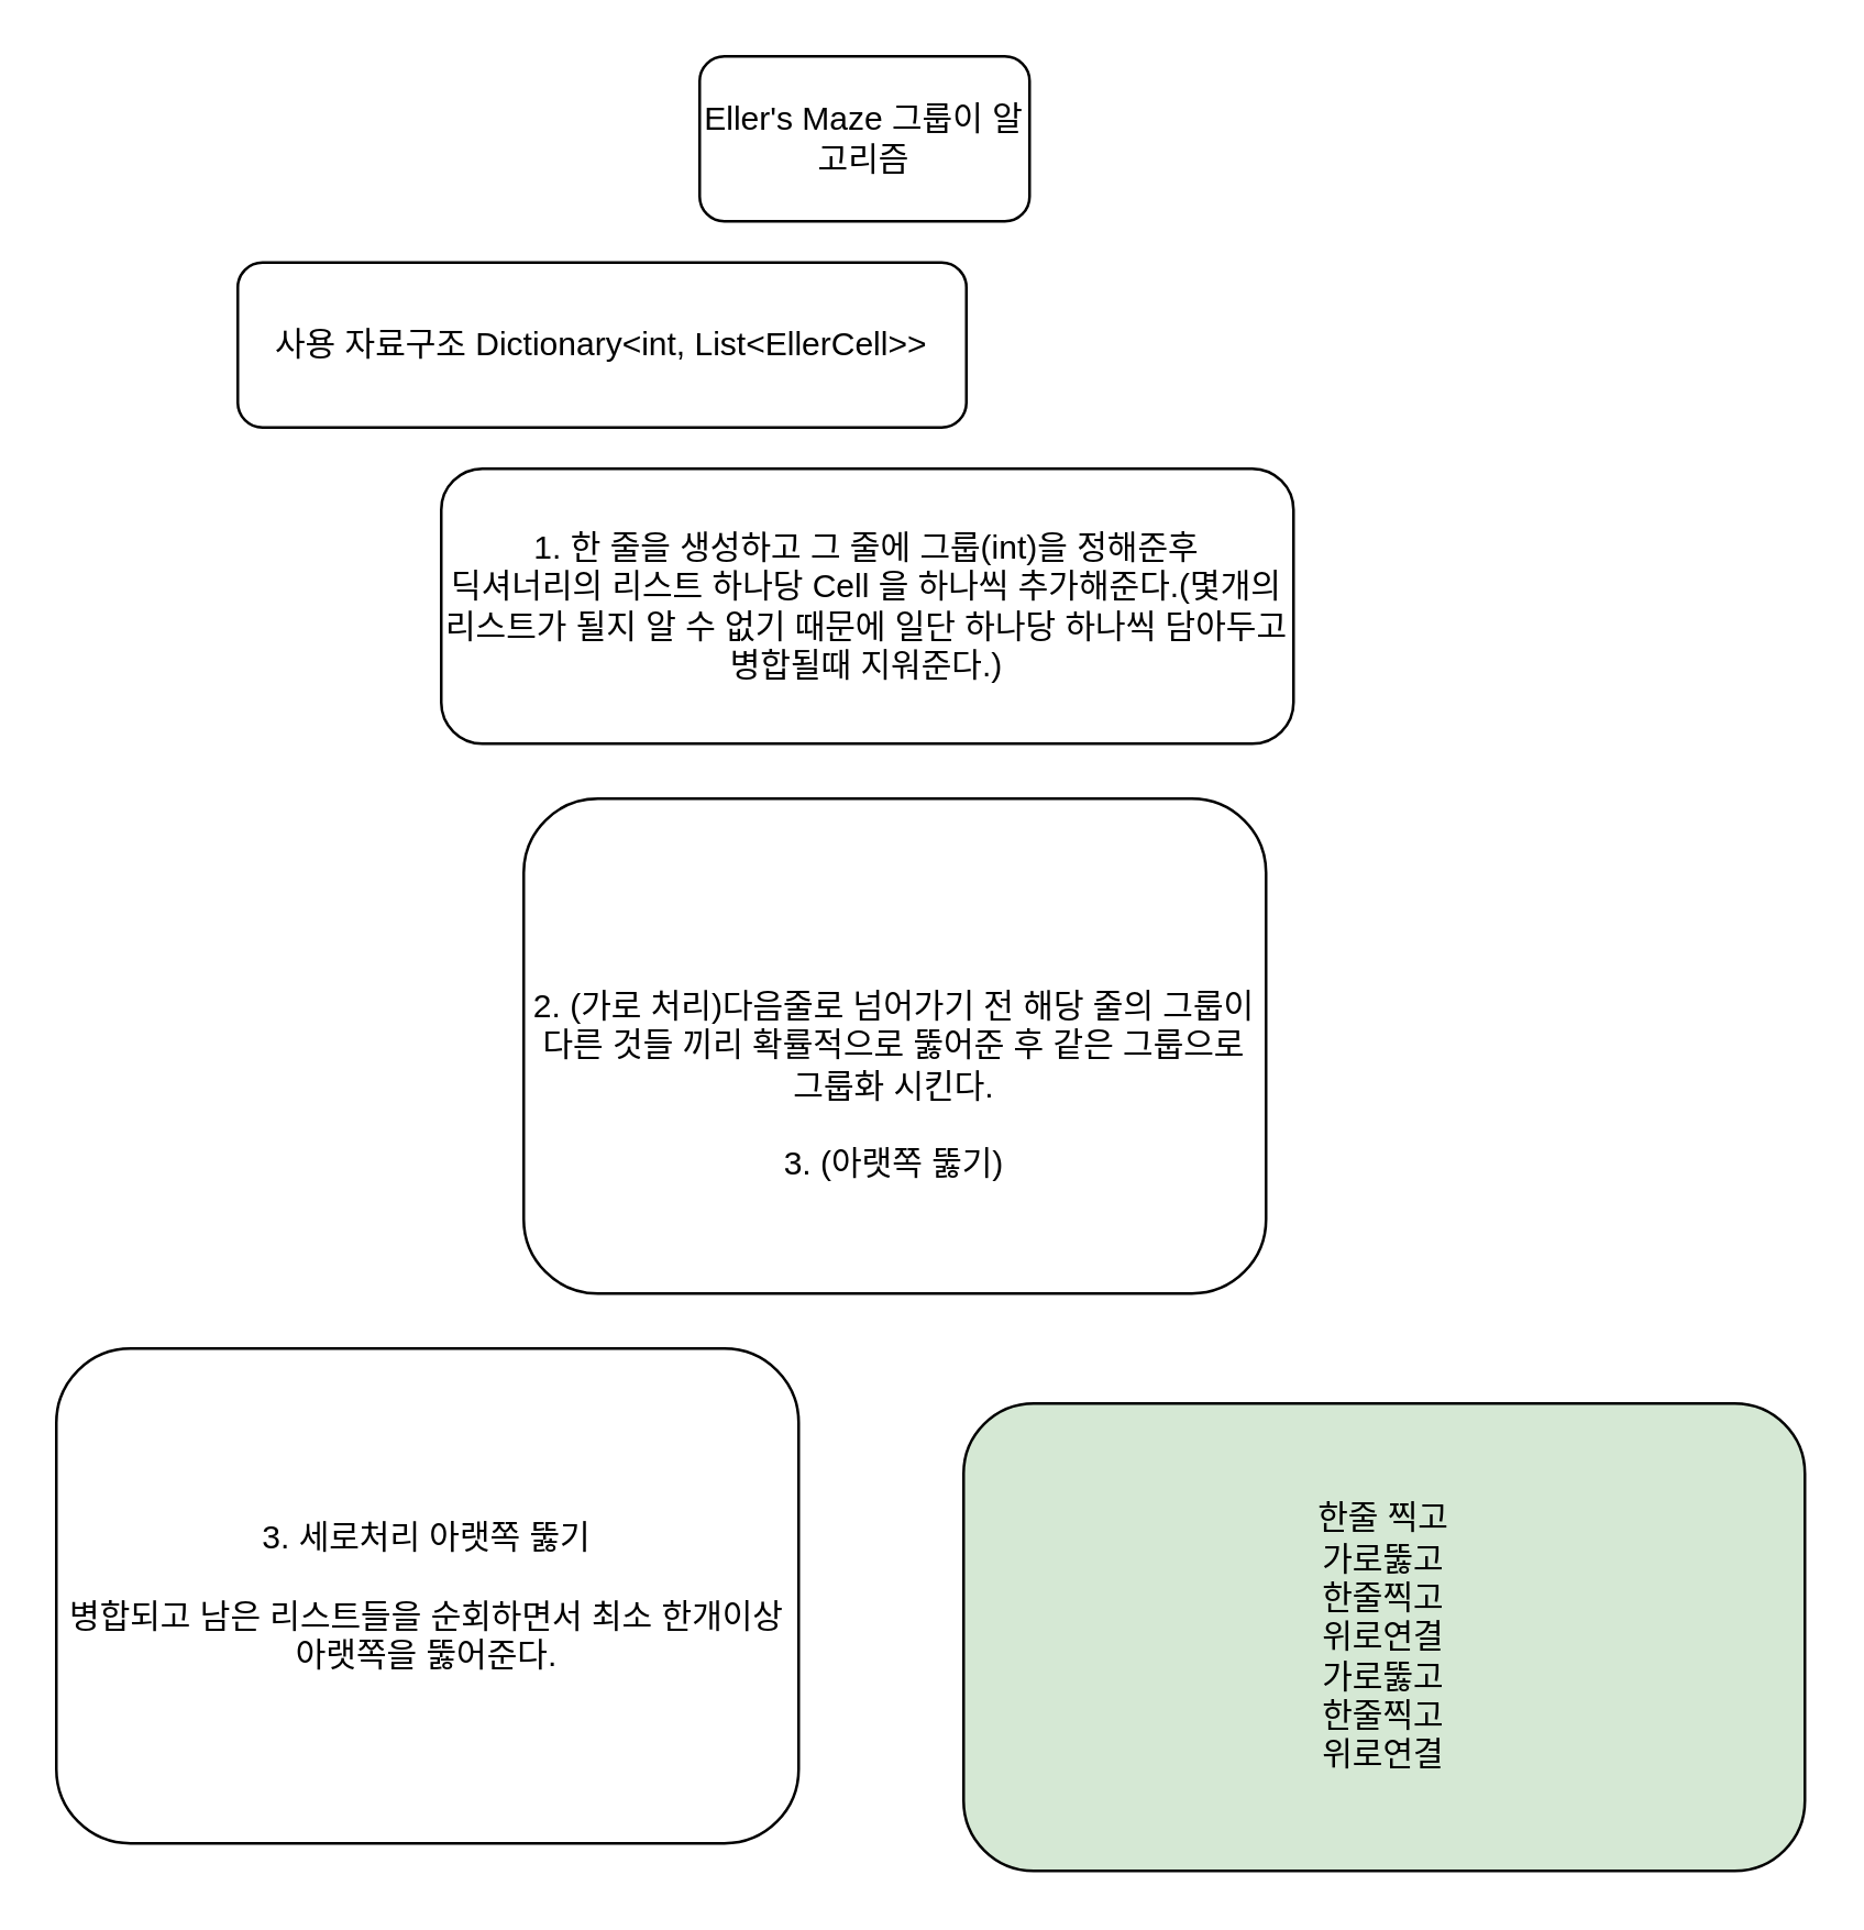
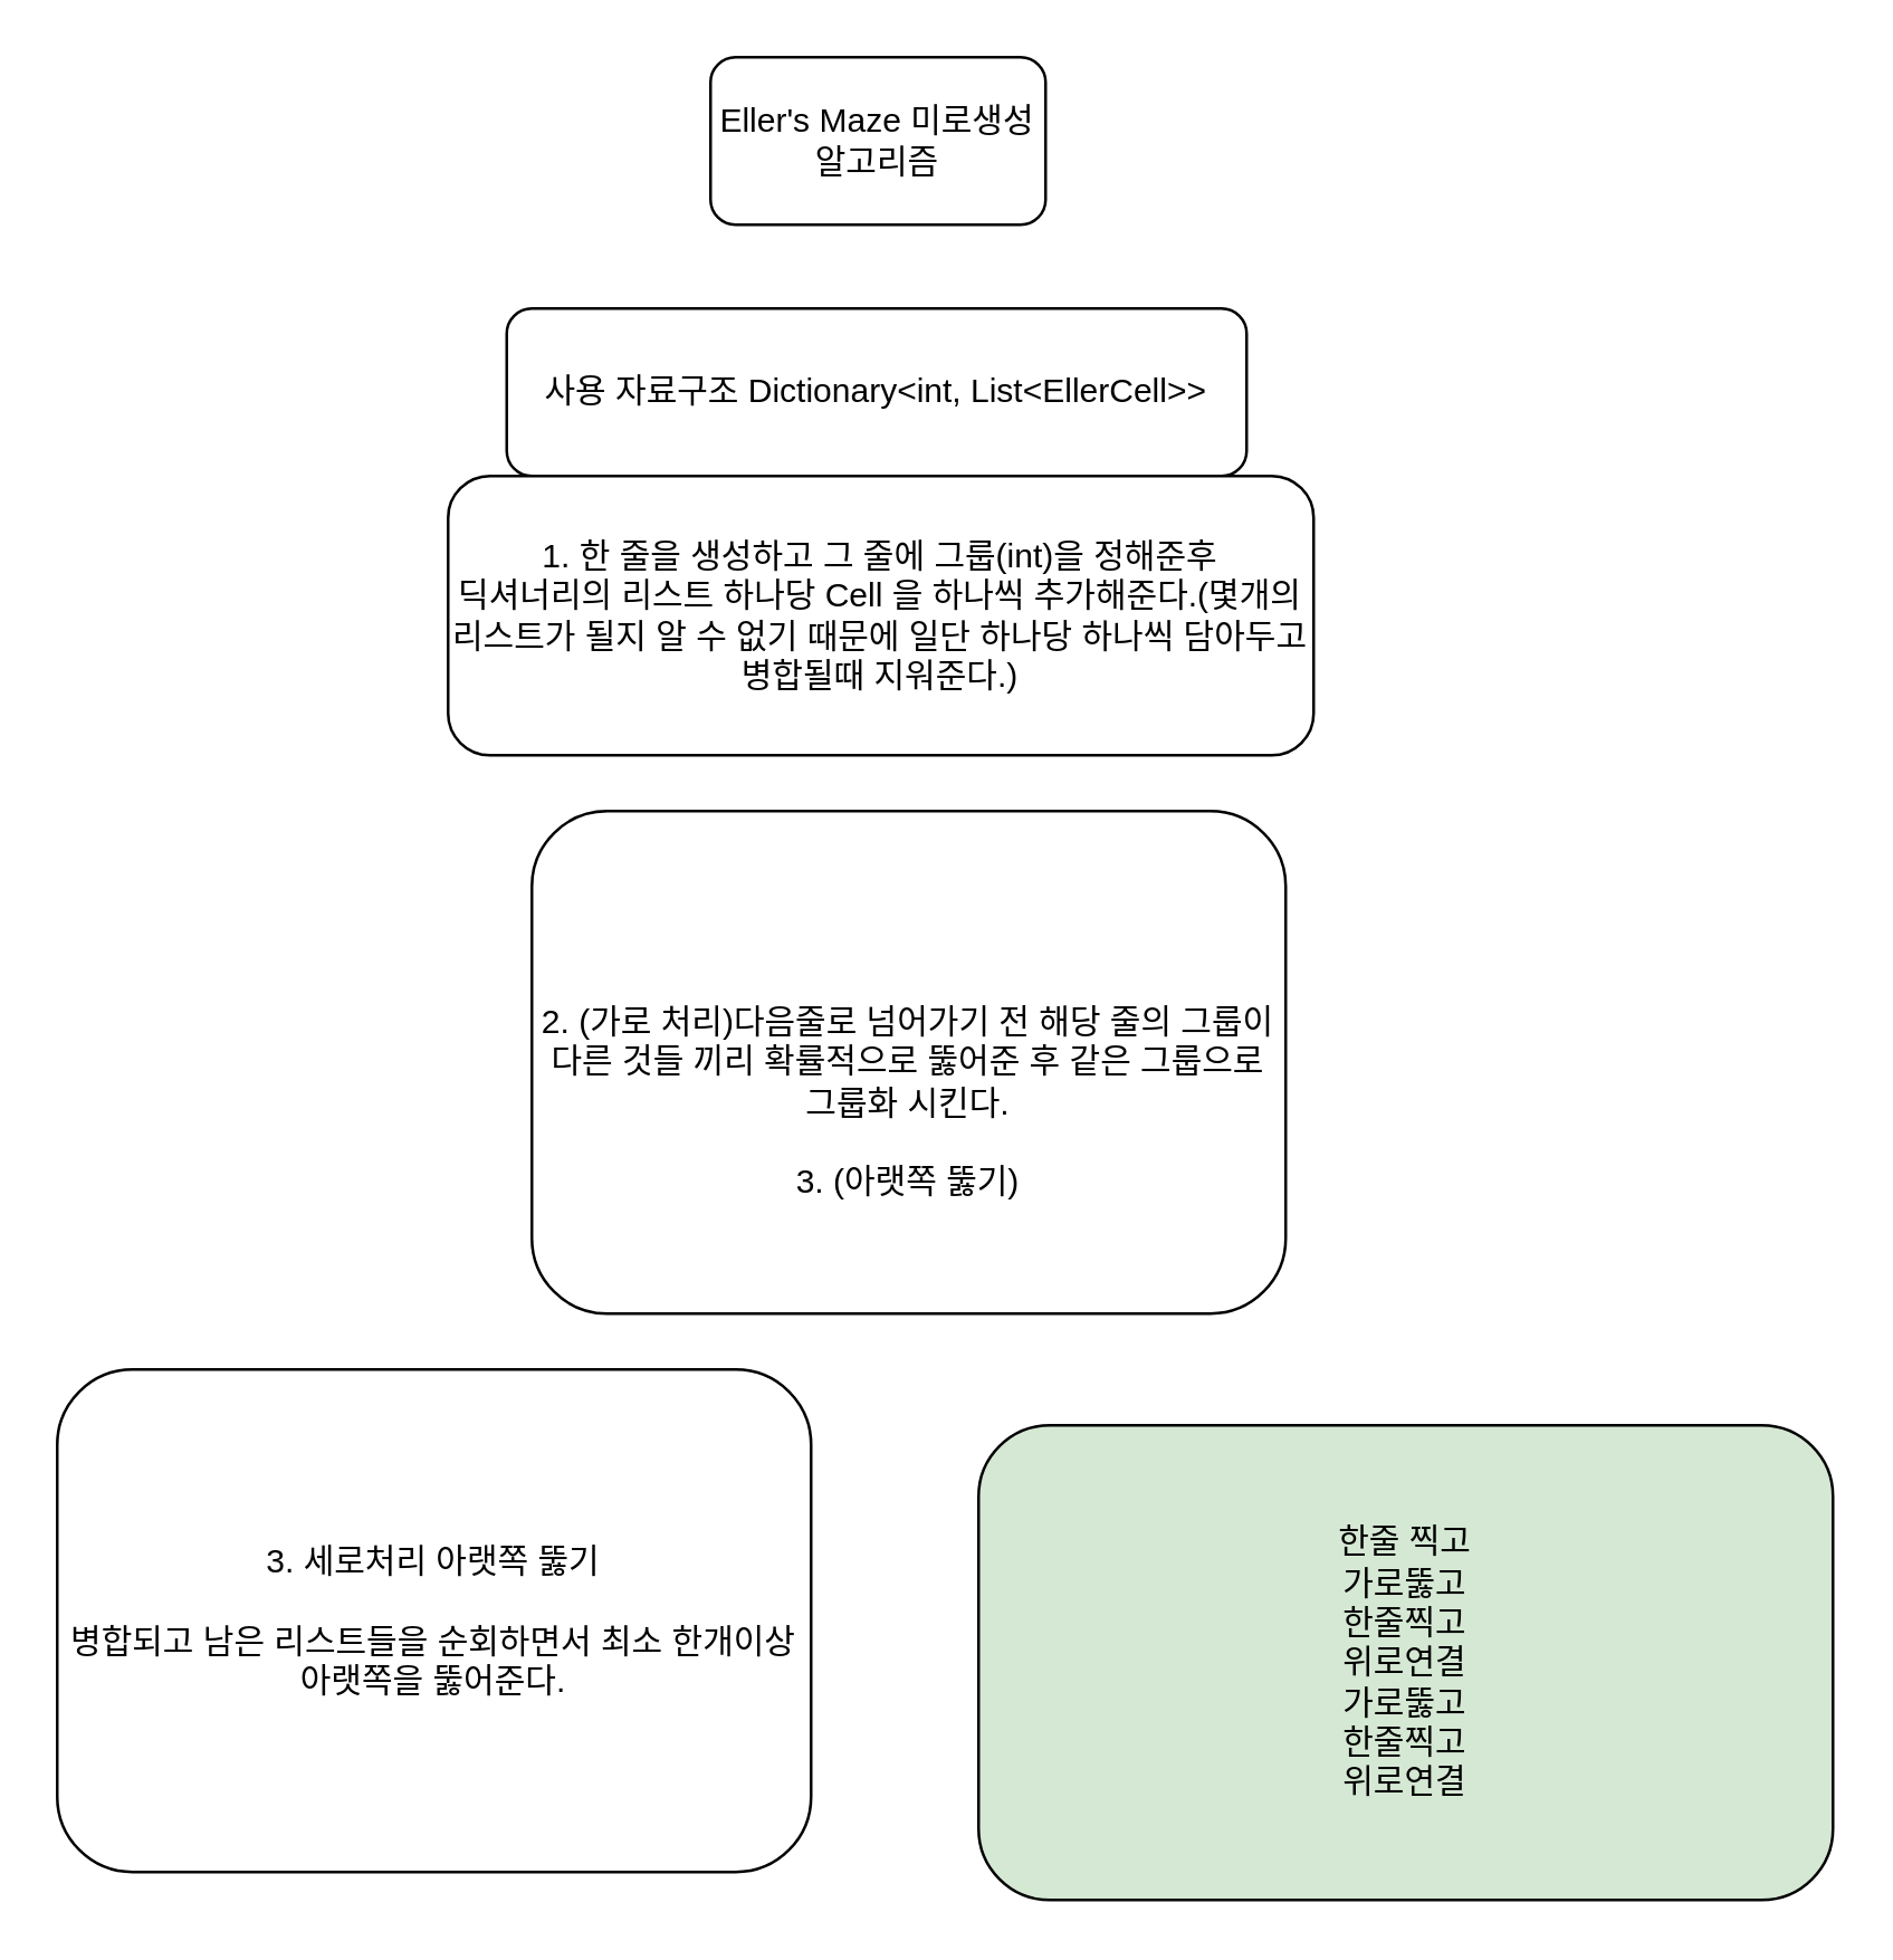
- <mxCell id="2" value="Eller's Maze 그룹이 알고리즘" style="rounded=1;whiteSpace=wrap;html=1;" vertex="1" parent="1"><mxGeometry x="254" y="20" width="120" height="60" as="geometry" /></mxCell>
+ <mxCell id="2" value="Eller's Maze 미로생성 알고리즘" style="rounded=1;whiteSpace=wrap;html=1;" vertex="1" parent="1"><mxGeometry x="254" y="20" width="120" height="60" as="geometry" /></mxCell>
- <mxCell id="4" value="사용 자료구조 Dictionary&amp;lt;int, List&amp;lt;EllerCell&amp;gt;&amp;gt;" style="rounded=1;whiteSpace=wrap;html=1;" vertex="1" parent="1"><mxGeometry x="86" y="95" width="265" height="60" as="geometry" /></mxCell>
+ <mxCell id="4" value="사용 자료구조 Dictionary&amp;lt;int, List&amp;lt;EllerCell&amp;gt;&amp;gt;" style="rounded=1;whiteSpace=wrap;html=1;" vertex="1" parent="1"><mxGeometry x="181" y="110" width="265" height="60" as="geometry" /></mxCell>
